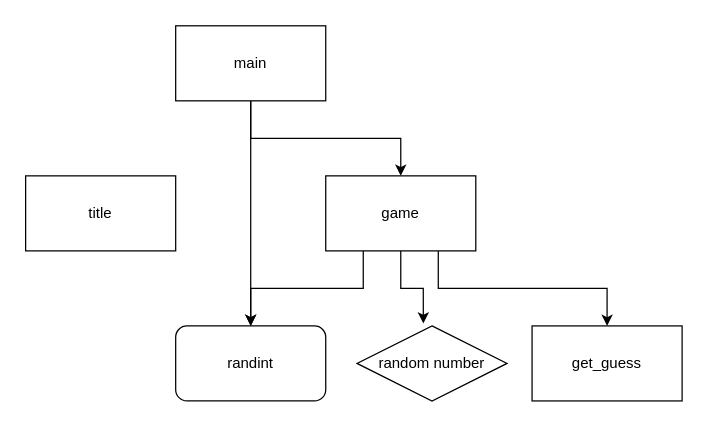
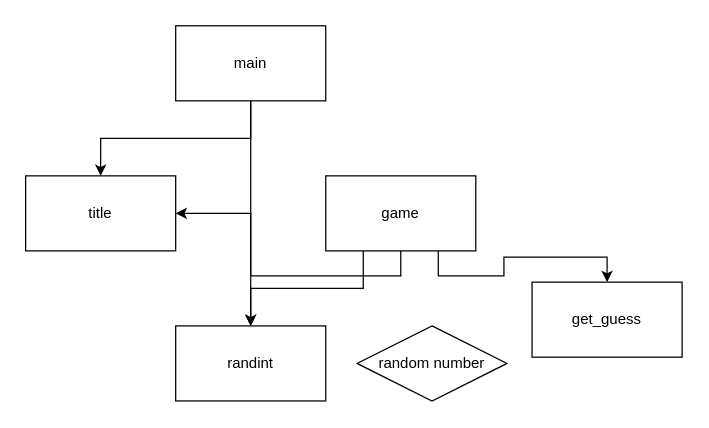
- <mxCell id="3" style="edgeStyle=orthogonalEdgeStyle;rounded=0;orthogonalLoop=1;jettySize=auto;html=1;exitX=0.5;exitY=1;exitDx=0;exitDy=0;entryX=0.5;entryY=0;entryDx=0;entryDy=0;" edge="1" parent="1" source="4" target="8"><mxGeometry relative="1" as="geometry" /></mxCell>
+ <mxCell id="3" style="edgeStyle=orthogonalEdgeStyle;rounded=0;orthogonalLoop=1;jettySize=auto;html=1;exitX=0.5;exitY=1;exitDx=0;exitDy=0;" edge="1" parent="1" source="4" target="5"><mxGeometry relative="1" as="geometry" /></mxCell>
- <mxCell id="12" style="edgeStyle=orthogonalEdgeStyle;rounded=0;orthogonalLoop=1;jettySize=auto;html=1;exitX=0.5;exitY=1;exitDx=0;exitDy=0;entryX=0.442;entryY=-0.033;entryDx=0;entryDy=0;entryPerimeter=0;" edge="1" parent="1" source="8" target="10"><mxGeometry relative="1" as="geometry" /></mxCell>
+ <mxCell id="12" style="edgeStyle=orthogonalEdgeStyle;rounded=0;orthogonalLoop=1;jettySize=auto;html=1;exitX=0.5;exitY=1;exitDx=0;exitDy=0;" edge="1" parent="1" source="8" target="5"><mxGeometry relative="1" as="geometry" /></mxCell>
- <mxCell id="9" value="randint" style="whiteSpace=wrap;html=1;rounded=1;" vertex="1" parent="1"><mxGeometry x="140" y="260" width="120" height="60" as="geometry" /></mxCell>
+ <mxCell id="9" value="randint" style="rounded=0;whiteSpace=wrap;html=1;" vertex="1" parent="1"><mxGeometry x="140" y="260" width="120" height="60" as="geometry" /></mxCell>
- <mxCell id="11" value="get_guess" style="rounded=0;whiteSpace=wrap;html=1;" vertex="1" parent="1"><mxGeometry x="425" y="260" width="120" height="60" as="geometry" /></mxCell>
+ <mxCell id="11" value="get_guess" style="rounded=0;whiteSpace=wrap;html=1;" vertex="1" parent="1"><mxGeometry x="425" y="225" width="120" height="60" as="geometry" /></mxCell>
